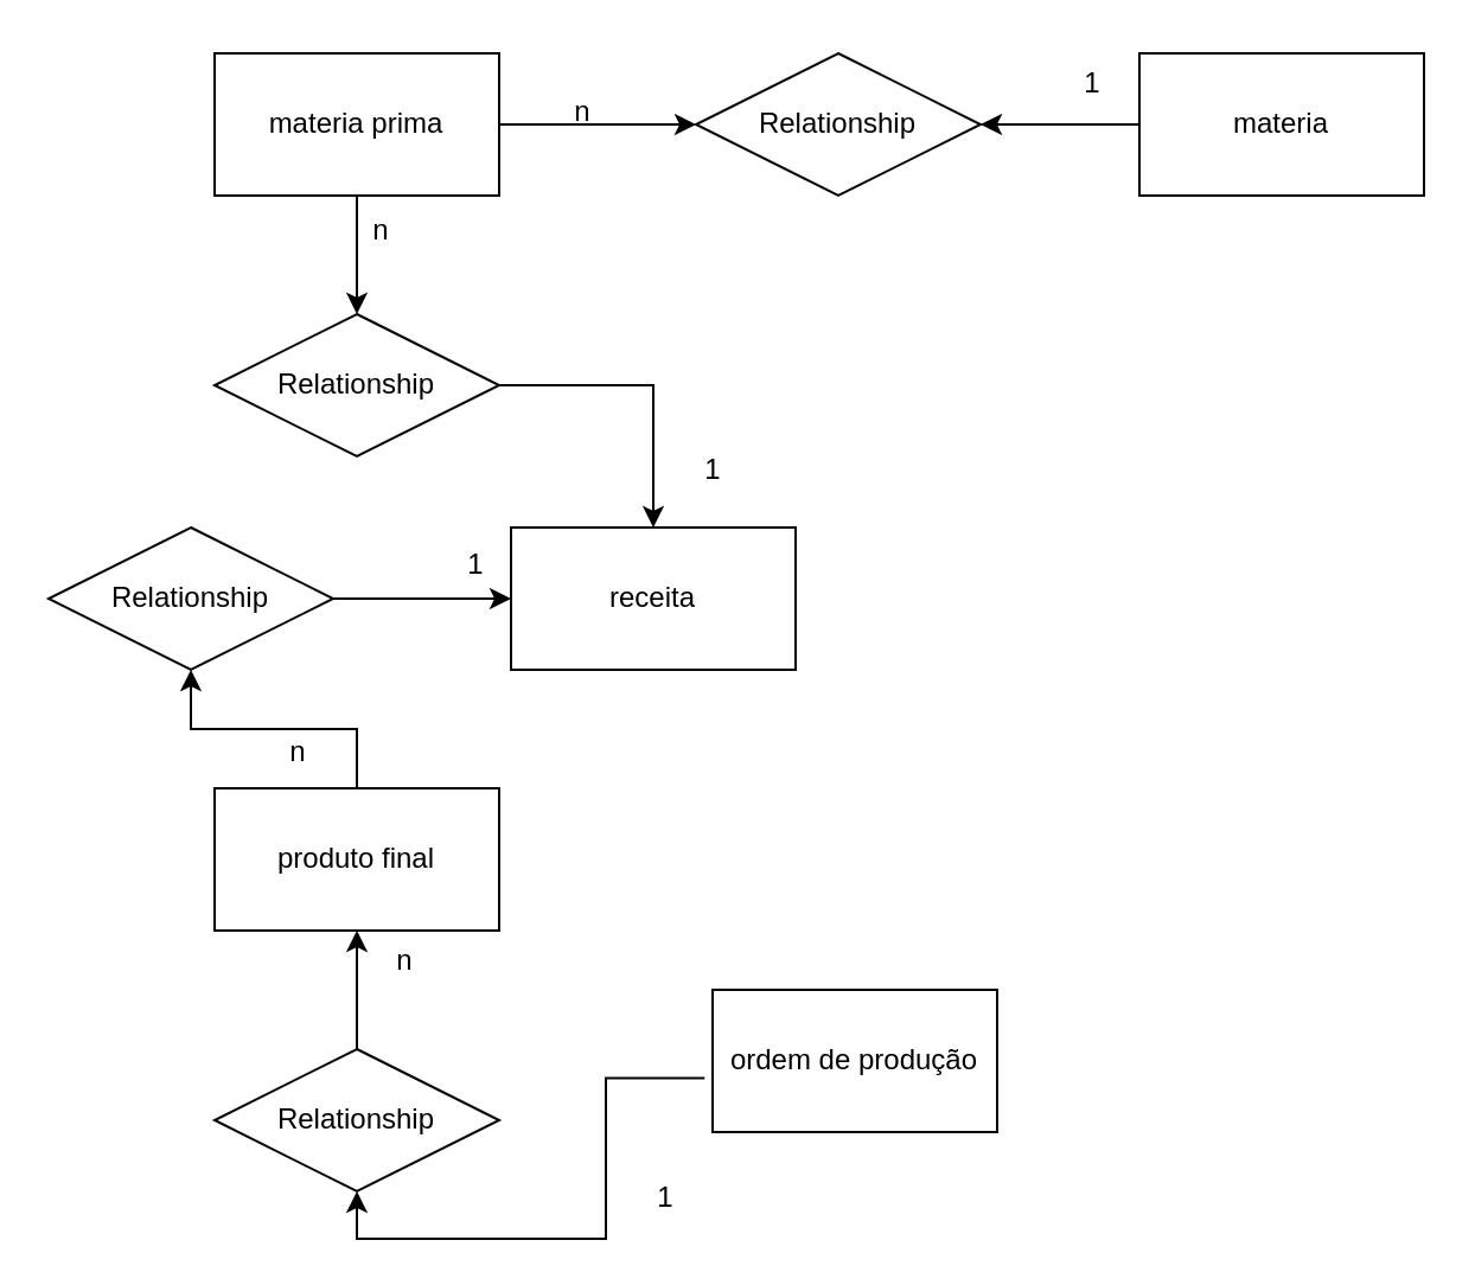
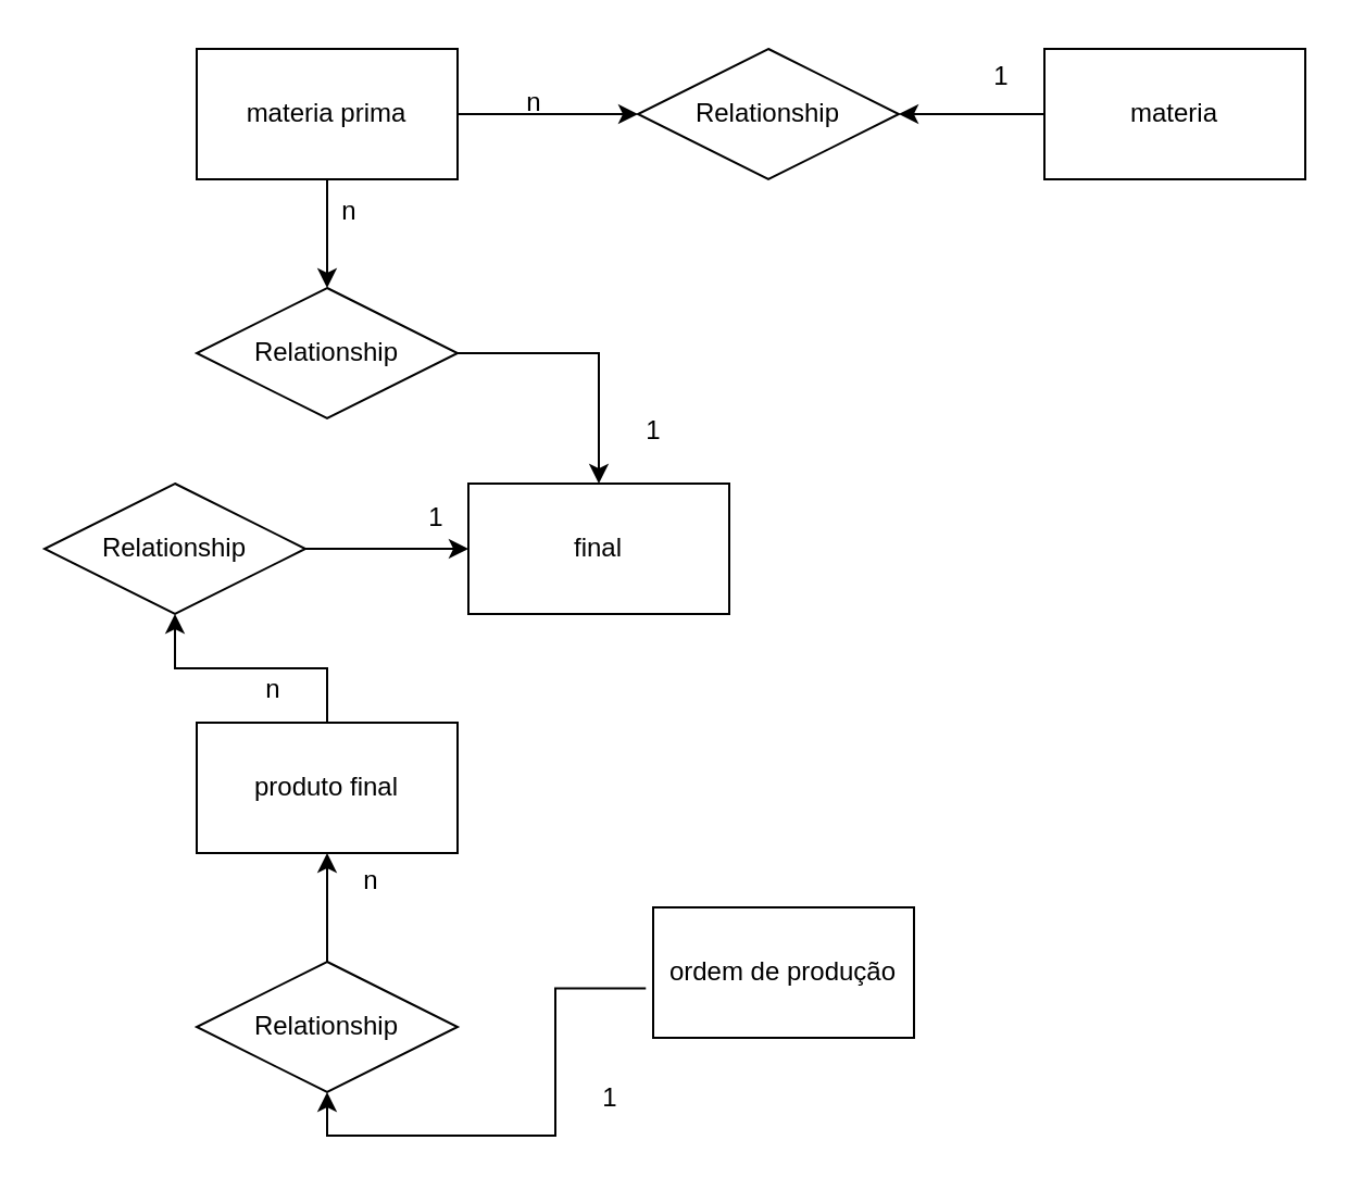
- <mxCell id="22" value="receita" style="rounded=0;whiteSpace=wrap;html=1;" parent="1" vertex="1"><mxGeometry x="215" y="222" width="120" height="60" as="geometry" /></mxCell>
+ <mxCell id="22" value="final" style="rounded=0;whiteSpace=wrap;html=1;" parent="1" vertex="1"><mxGeometry x="215" y="222" width="120" height="60" as="geometry" /></mxCell>
